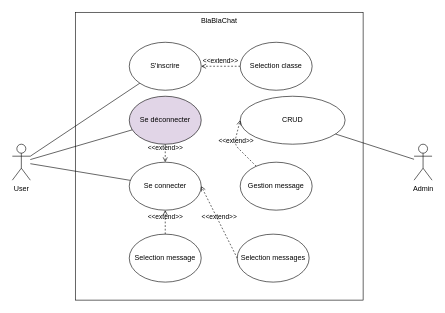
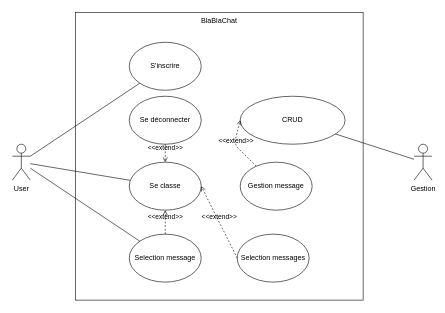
- <mxCell id="19" value="&amp;lt;&amp;lt;extend&amp;gt;&amp;gt;" style="html=1;verticalAlign=bottom;labelBackgroundColor=none;endArrow=open;endFill=0;dashed=1;entryX=1;entryY=0.5;entryDx=0;entryDy=0;" edge="1" parent="1" source="8" target="6"><mxGeometry width="160" relative="1" as="geometry"><mxPoint x="285" y="250" as="sourcePoint" /><mxPoint x="285" y="280" as="targetPoint" /></mxGeometry></mxCell>
- <mxCell id="8" value="Selection classe" style="ellipse;whiteSpace=wrap;html=1;" vertex="1" parent="1"><mxGeometry x="400" y="70" width="120" height="80" as="geometry" /></mxCell>
- <mxCell id="7" value="Se déconnecter" style="ellipse;whiteSpace=wrap;html=1;fillColor=#e1d5e7;" vertex="1" parent="1"><mxGeometry x="215" y="160" width="120" height="80" as="geometry" /></mxCell>
+ <mxCell id="7" value="Se déconnecter" style="ellipse;whiteSpace=wrap;html=1;" vertex="1" parent="1"><mxGeometry x="215" y="160" width="120" height="80" as="geometry" /></mxCell>
- <mxCell id="22" value="" style="endArrow=none;html=1;" edge="1" parent="1" source="4" target="7"><mxGeometry width="50" height="50" relative="1" as="geometry"><mxPoint x="60" y="270" as="sourcePoint" /><mxPoint x="242.574" y="148.284" as="targetPoint" /></mxGeometry></mxCell>
+ <mxCell id="22" value="" style="endArrow=none;html=1;" edge="1" parent="1" source="4" target="13"><mxGeometry width="50" height="50" relative="1" as="geometry"><mxPoint x="60" y="270" as="sourcePoint" /><mxPoint x="242.574" y="148.284" as="targetPoint" /></mxGeometry></mxCell>
- <mxCell id="11" value="Se connecter" style="ellipse;whiteSpace=wrap;html=1;" vertex="1" parent="1"><mxGeometry x="215" y="270" width="120" height="80" as="geometry" /></mxCell>
+ <mxCell id="11" value="Se classe" style="ellipse;whiteSpace=wrap;html=1;" vertex="1" parent="1"><mxGeometry x="215" y="270" width="120" height="80" as="geometry" /></mxCell>
- <mxCell id="3" value="Admin" style="shape=umlActor;verticalLabelPosition=bottom;verticalAlign=top;html=1;outlineConnect=0;" vertex="1" parent="1"><mxGeometry x="690" y="240" width="30" height="60" as="geometry" /></mxCell>
+ <mxCell id="3" value="Gestion" style="shape=umlActor;verticalLabelPosition=bottom;verticalAlign=top;html=1;outlineConnect=0;" vertex="1" parent="1"><mxGeometry x="690" y="240" width="30" height="60" as="geometry" /></mxCell>
